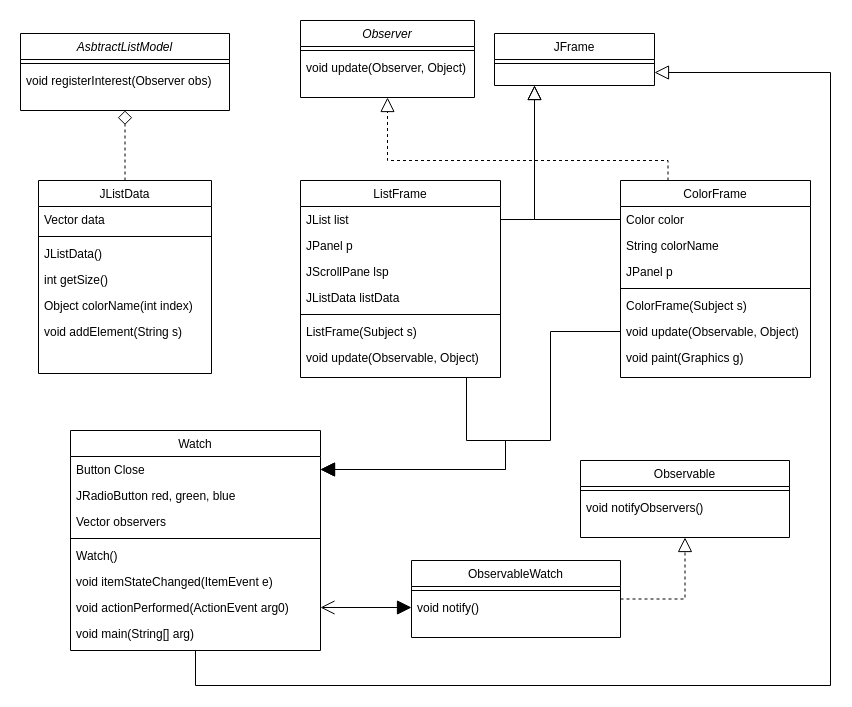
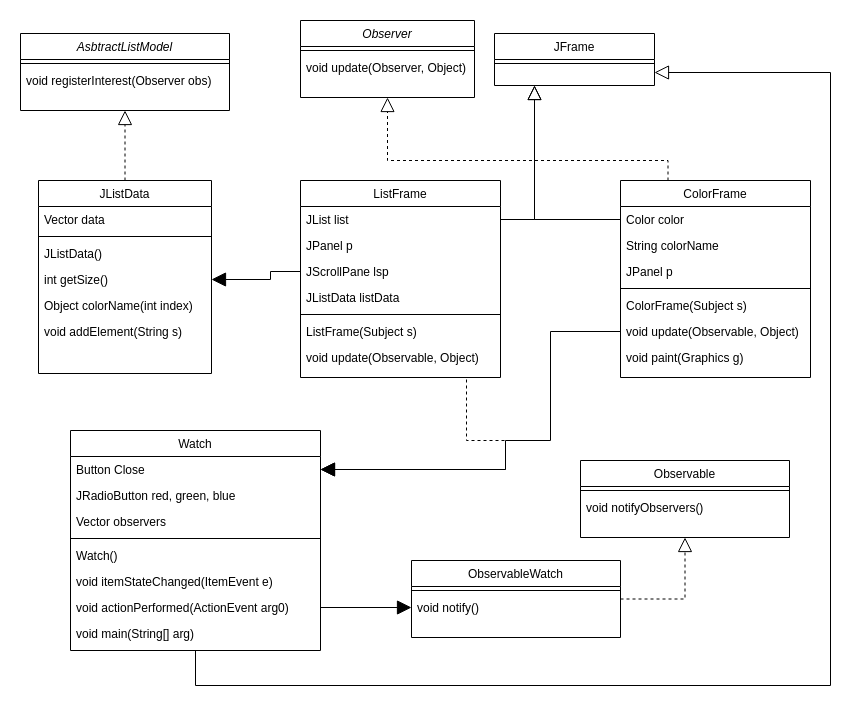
- <mxCell id="21" style="edgeStyle=orthogonalEdgeStyle;rounded=0;orthogonalLoop=1;jettySize=auto;html=1;exitX=0.5;exitY=0;exitDx=0;exitDy=0;entryX=0.5;entryY=1;entryDx=0;entryDy=0;strokeWidth=1;endArrow=diamond;endFill=0;endSize=12;dashed=1;" parent="1" source="22" target="18" edge="1"><mxGeometry relative="1" as="geometry" /></mxCell>
+ <mxCell id="21" style="edgeStyle=orthogonalEdgeStyle;rounded=0;orthogonalLoop=1;jettySize=auto;html=1;exitX=0.5;exitY=0;exitDx=0;exitDy=0;entryX=0.5;entryY=1;entryDx=0;entryDy=0;strokeWidth=1;endArrow=block;endFill=0;endSize=12;dashed=1;" parent="1" source="22" target="18" edge="1"><mxGeometry relative="1" as="geometry" /></mxCell>
+ <mxCell id="40" style="edgeStyle=orthogonalEdgeStyle;rounded=0;orthogonalLoop=1;jettySize=auto;html=1;exitX=0;exitY=0.5;exitDx=0;exitDy=0;strokeWidth=1;endArrow=block;endFill=1;endSize=12;entryX=1;entryY=0.5;entryDx=0;entryDy=0;" parent="1" source="12" target="26" edge="1"><mxGeometry relative="1" as="geometry"><mxPoint x="260" y="302" as="targetPoint" /><Array as="points"><mxPoint x="270" y="271" /><mxPoint x="270" y="279" /></Array></mxGeometry></mxCell>
- <mxCell id="8" style="edgeStyle=orthogonalEdgeStyle;rounded=0;orthogonalLoop=1;jettySize=auto;html=1;exitX=0.75;exitY=1;exitDx=0;exitDy=0;entryX=1;entryY=0.5;entryDx=0;entryDy=0;strokeWidth=1;endArrow=block;endFill=1;endSize=12;" parent="1" source="9" target="42" edge="1"><mxGeometry relative="1" as="geometry"><Array as="points"><mxPoint x="466" y="440" /><mxPoint x="505" y="440" /><mxPoint x="505" y="469" /></Array></mxGeometry></mxCell>
+ <mxCell id="8" style="edgeStyle=orthogonalEdgeStyle;rounded=0;orthogonalLoop=1;jettySize=auto;html=1;exitX=0.75;exitY=1;exitDx=0;exitDy=0;entryX=1;entryY=0.5;entryDx=0;entryDy=0;strokeWidth=1;endArrow=block;endFill=1;endSize=12;dashed=1;" parent="1" source="9" target="42" edge="1"><mxGeometry relative="1" as="geometry"><Array as="points"><mxPoint x="466" y="440" /><mxPoint x="505" y="440" /><mxPoint x="505" y="469" /></Array></mxGeometry></mxCell>
- <mxCell id="57" style="edgeStyle=orthogonalEdgeStyle;rounded=0;orthogonalLoop=1;jettySize=auto;html=1;exitX=0;exitY=0.5;exitDx=0;exitDy=0;entryX=1;entryY=0.5;entryDx=0;entryDy=0;startArrow=block;startFill=1;endArrow=open;endFill=0;startSize=12;endSize=12;" edge="1" parent="1" source="56" target="48"><mxGeometry relative="1" as="geometry" /></mxCell>
+ <mxCell id="57" style="edgeStyle=orthogonalEdgeStyle;rounded=0;orthogonalLoop=1;jettySize=auto;html=1;exitX=0;exitY=0.5;exitDx=0;exitDy=0;entryX=1;entryY=0.5;entryDx=0;entryDy=0;startArrow=block;startFill=1;endArrow=none;endFill=0;startSize=12;endSize=12;" edge="1" parent="1" source="56" target="48"><mxGeometry relative="1" as="geometry" /></mxCell>
